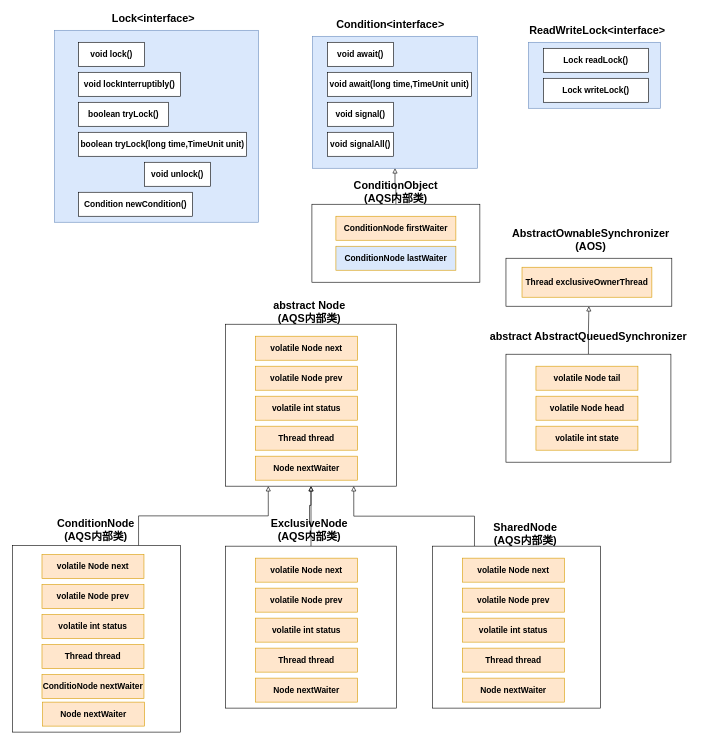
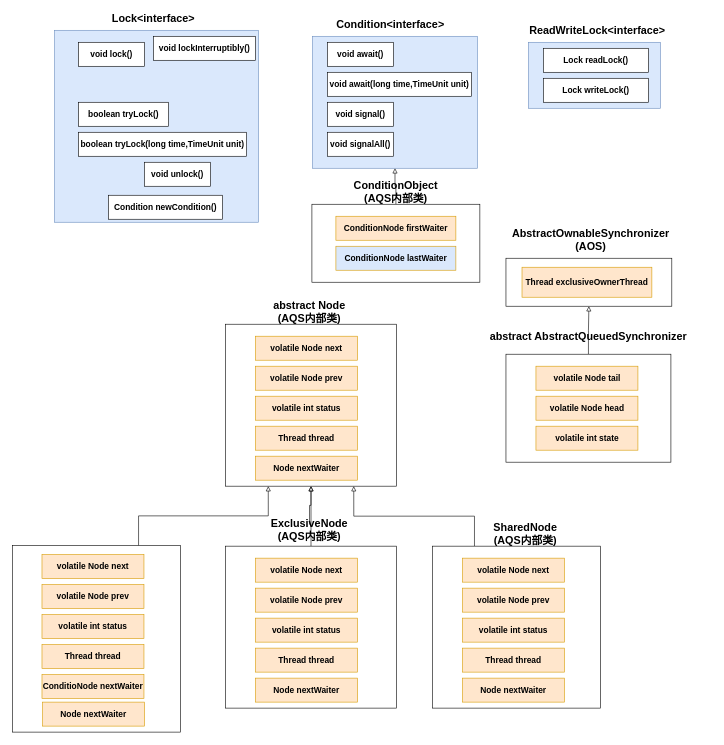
- <mxCell id="15" value="&lt;b&gt;&lt;font style=&quot;font-size: 14px&quot;&gt;void lockInterruptibly()&lt;/font&gt;&lt;/b&gt;" style="rounded=0;whiteSpace=wrap;html=1;" parent="1" vertex="1"><mxGeometry x="130" y="120" width="170" height="40" as="geometry" /></mxCell>
+ <mxCell id="15" value="&lt;b&gt;&lt;font style=&quot;font-size: 14px&quot;&gt;void lockInterruptibly()&lt;/font&gt;&lt;/b&gt;" style="rounded=0;whiteSpace=wrap;html=1;" parent="1" vertex="1"><mxGeometry x="255" y="60" width="170" height="40" as="geometry" /></mxCell>
- <mxCell id="7" value="&lt;b&gt;&lt;font style=&quot;font-size: 14px&quot;&gt;Condition newCondition()&lt;/font&gt;&lt;/b&gt;" style="rounded=0;whiteSpace=wrap;html=1;" parent="1" vertex="1"><mxGeometry x="130" y="320" width="190" height="40" as="geometry" /></mxCell>
+ <mxCell id="7" value="&lt;b&gt;&lt;font style=&quot;font-size: 14px&quot;&gt;Condition newCondition()&lt;/font&gt;&lt;/b&gt;" style="rounded=0;whiteSpace=wrap;html=1;" parent="1" vertex="1"><mxGeometry x="180" y="325" width="190" height="40" as="geometry" /></mxCell>
- <mxCell id="30" value="&lt;b&gt;&lt;font style=&quot;font-size: 18px&quot;&gt;ConditionNode&lt;br&gt;(AQS内部类)&lt;br&gt;&lt;/font&gt;&lt;/b&gt;" style="text;html=1;strokeColor=none;fillColor=none;align=center;verticalAlign=middle;whiteSpace=wrap;rounded=0;" parent="1" vertex="1"><mxGeometry x="79" y="874" width="160" height="20" as="geometry" /></mxCell>
